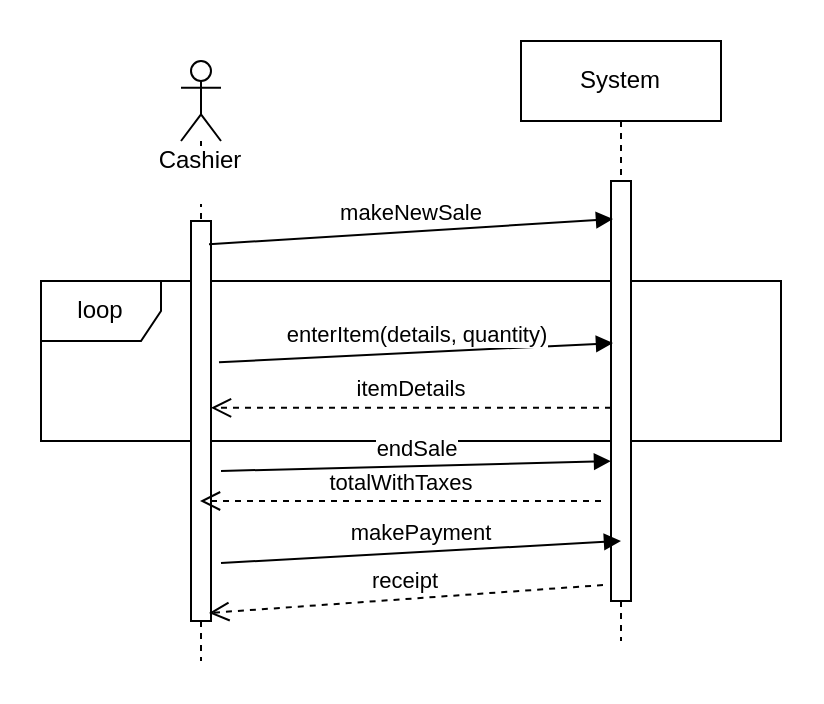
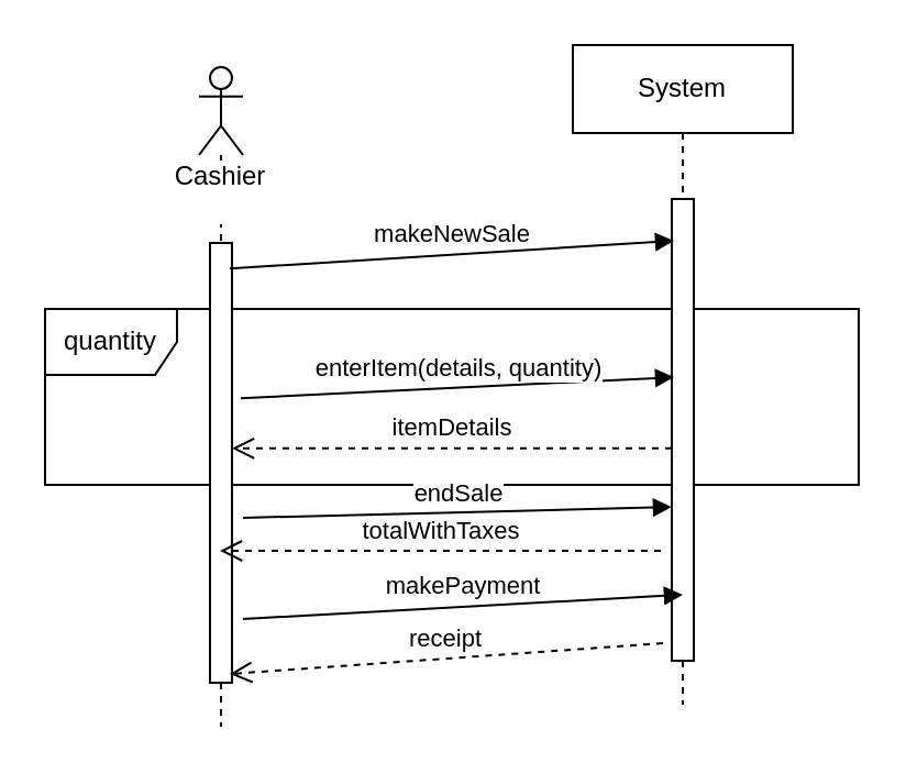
- <mxCell id="2" value="&lt;div&gt;loop&lt;/div&gt;" style="shape=umlFrame;whiteSpace=wrap;html=1;" vertex="1" parent="1"><mxGeometry x="20" y="140" width="370" height="80" as="geometry" /></mxCell>
+ <mxCell id="2" value="&lt;div&gt;quantity&lt;/div&gt;" style="shape=umlFrame;whiteSpace=wrap;html=1;" vertex="1" parent="1"><mxGeometry x="20" y="140" width="370" height="80" as="geometry" /></mxCell>
